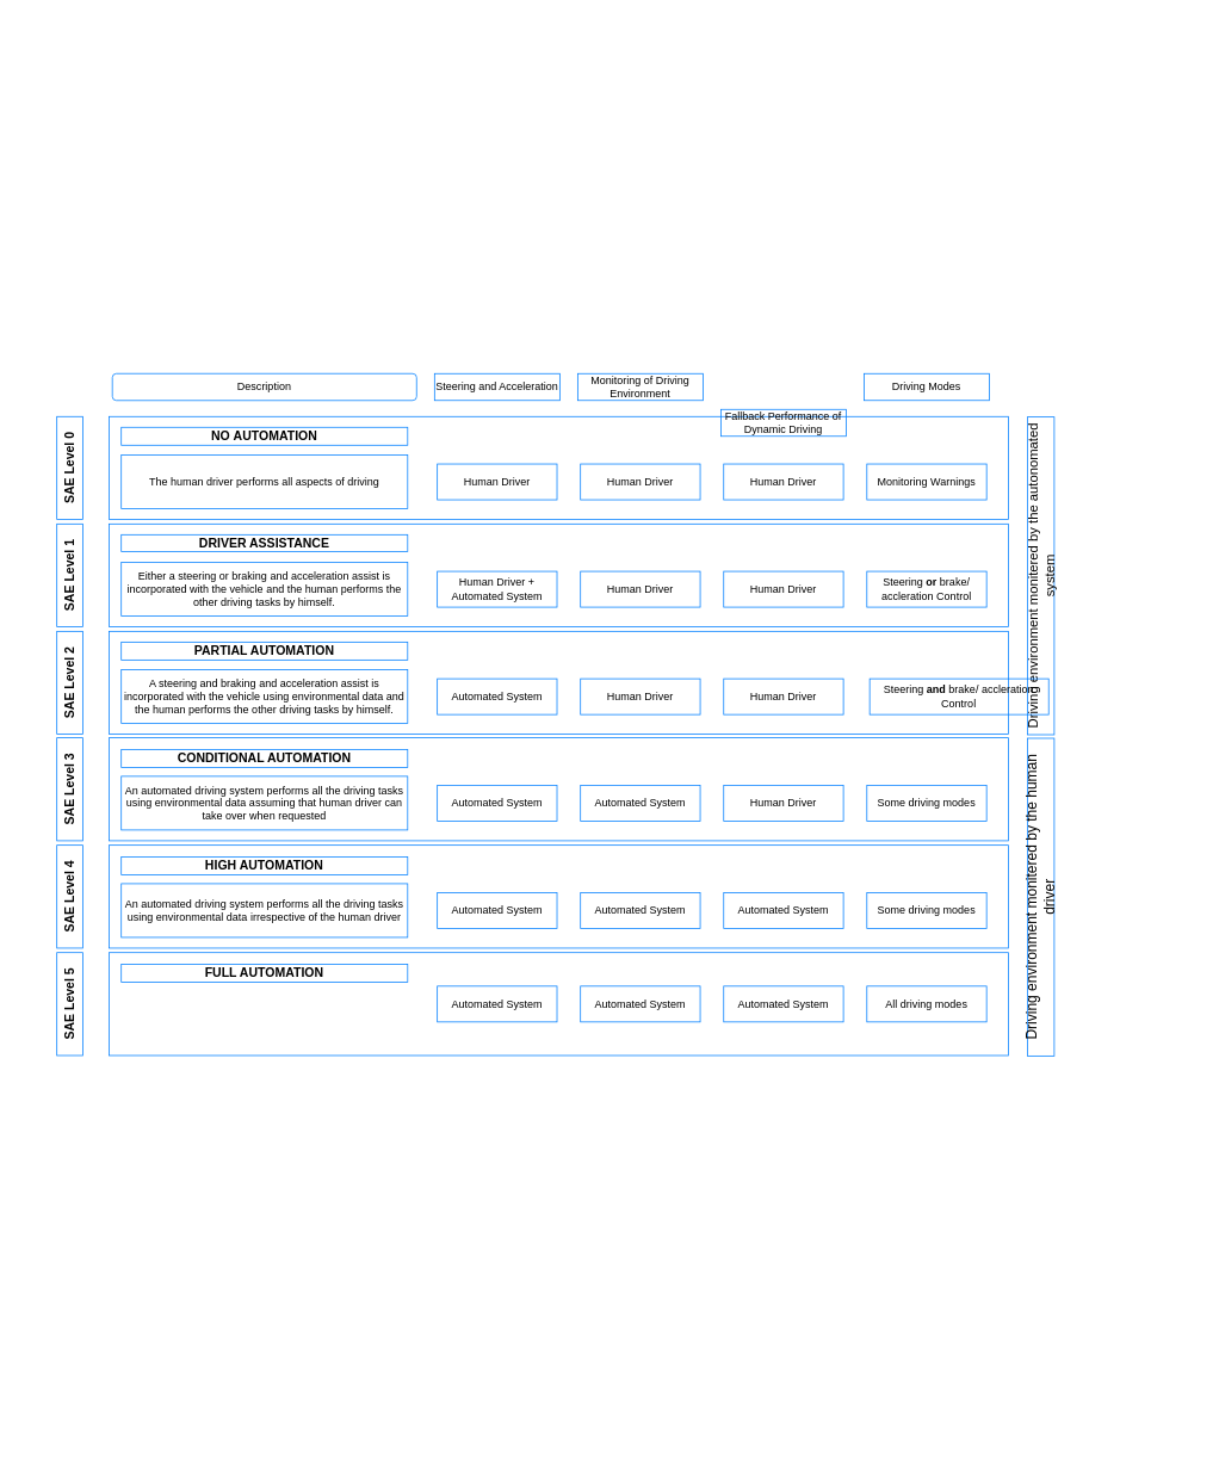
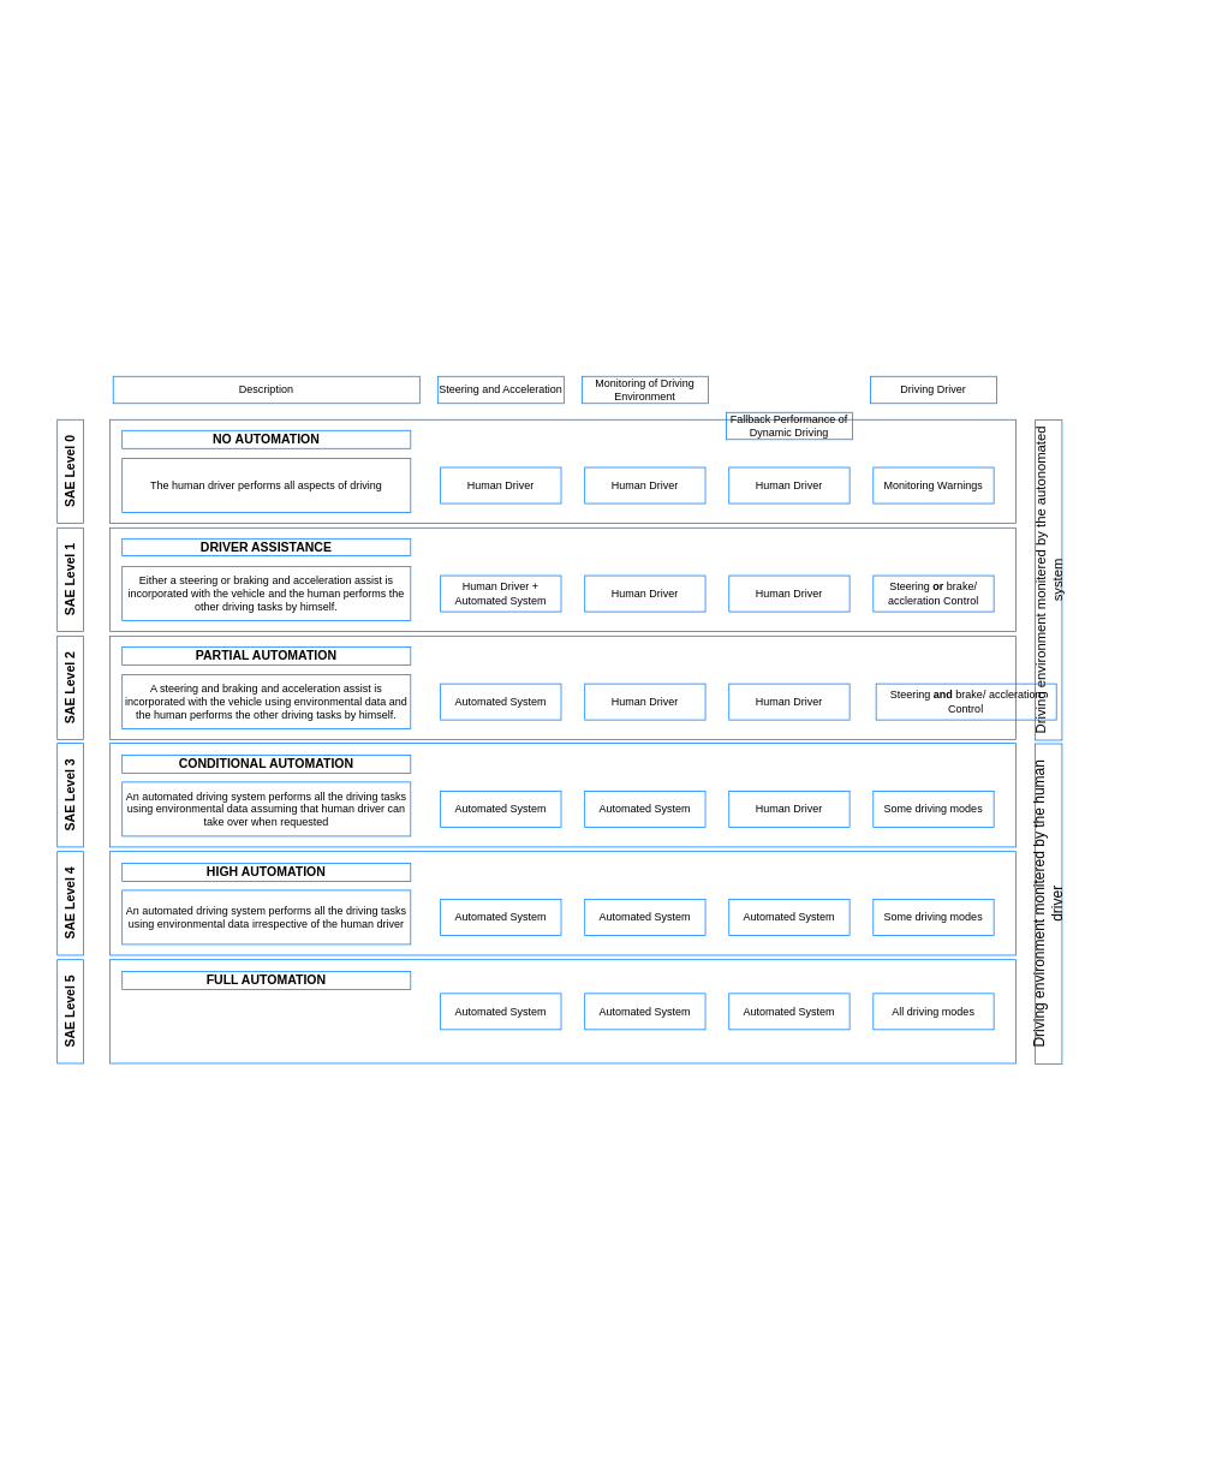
- <mxCell id="55" value="Description" style="whiteSpace=wrap;html=1;gradientColor=#ffd966;fillColor=none;strokeColor=#007FFF;rounded=1;" parent="1" vertex="1"><mxGeometry x="125" y="417" width="340" height="30" as="geometry" /></mxCell>
+ <mxCell id="55" value="Description" style="rounded=0;whiteSpace=wrap;html=1;gradientColor=#ffd966;fillColor=none;strokeColor=#007FFF;" parent="1" vertex="1"><mxGeometry x="125" y="417" width="340" height="30" as="geometry" /></mxCell>
- <mxCell id="14" value="Driving Modes" style="rounded=0;whiteSpace=wrap;html=1;fillColor=none;strokeColor=#007FFF;" parent="1" vertex="1"><mxGeometry x="965" y="417" width="140" height="30" as="geometry" /></mxCell>
+ <mxCell id="14" value="Driving Driver" style="rounded=0;whiteSpace=wrap;html=1;fillColor=none;strokeColor=#007FFF;" parent="1" vertex="1"><mxGeometry x="965" y="417" width="140" height="30" as="geometry" /></mxCell>
